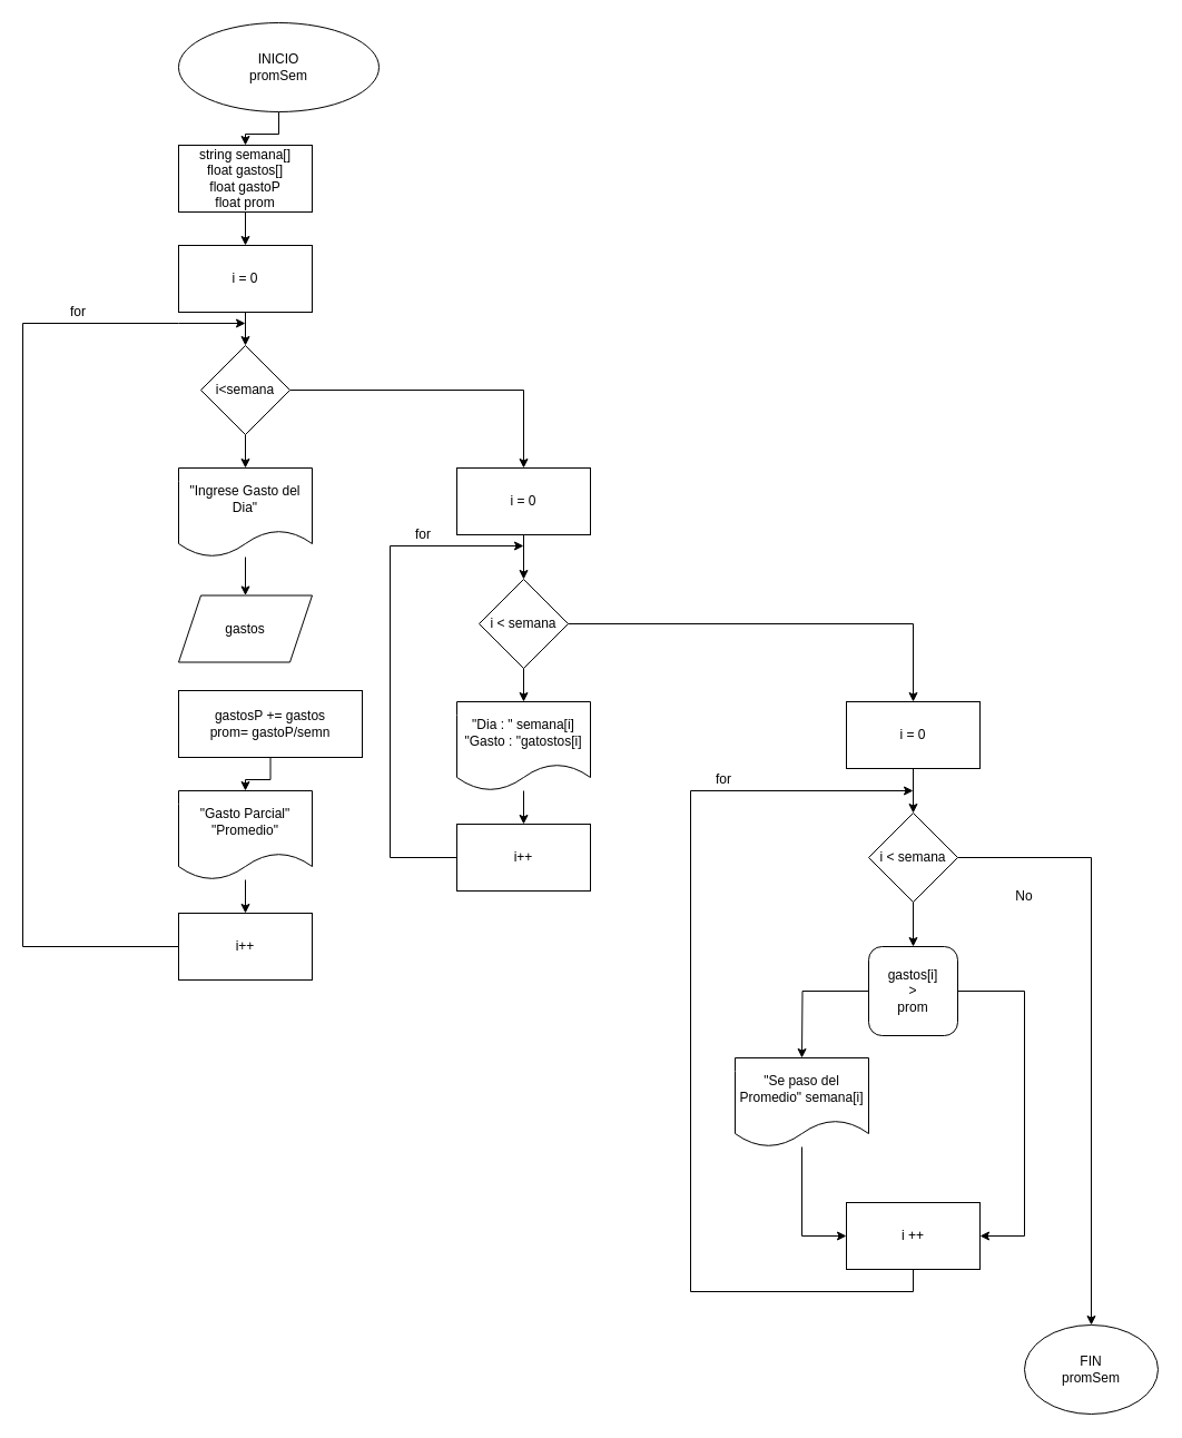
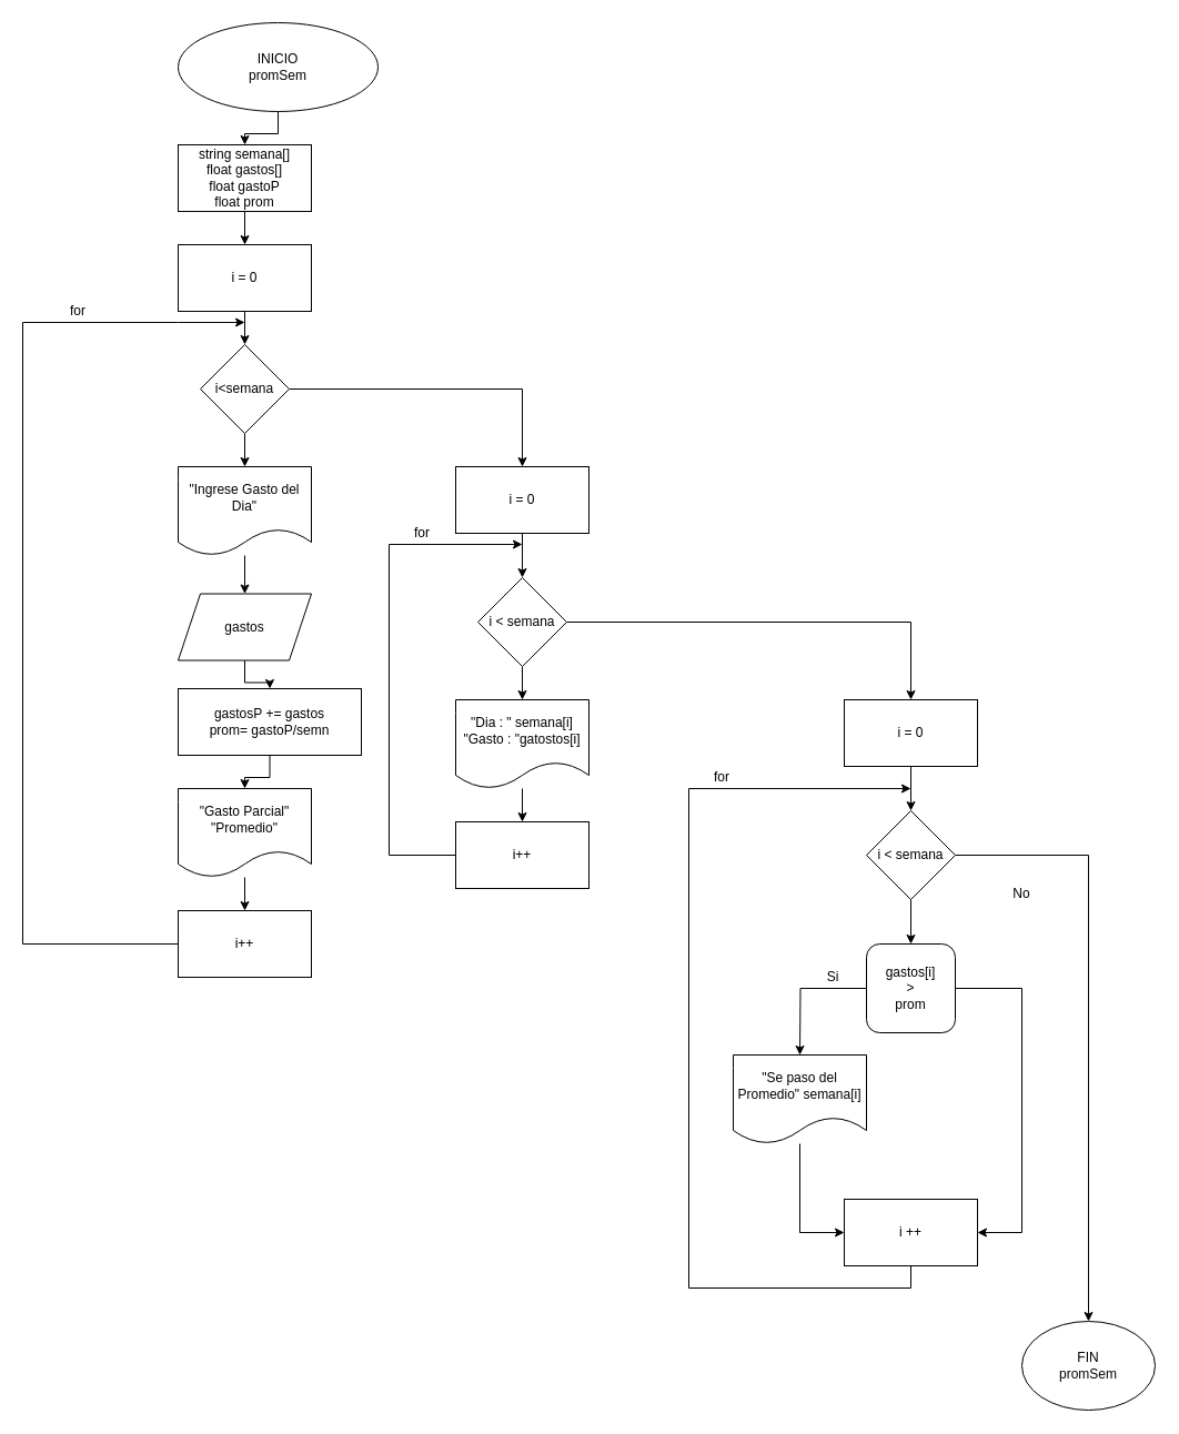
+ <mxCell id="13" value="" style="edgeStyle=orthogonalEdgeStyle;rounded=0;orthogonalLoop=1;jettySize=auto;html=1;" edge="1" parent="1" source="14" target="16"><mxGeometry relative="1" as="geometry" /></mxCell>
+ <mxCell id="43" value="Si" style="text;html=1;strokeColor=none;fillColor=none;align=center;verticalAlign=middle;whiteSpace=wrap;rounded=0;" vertex="1" parent="1"><mxGeometry x="730" y="870" width="40" height="20" as="geometry" /></mxCell>
